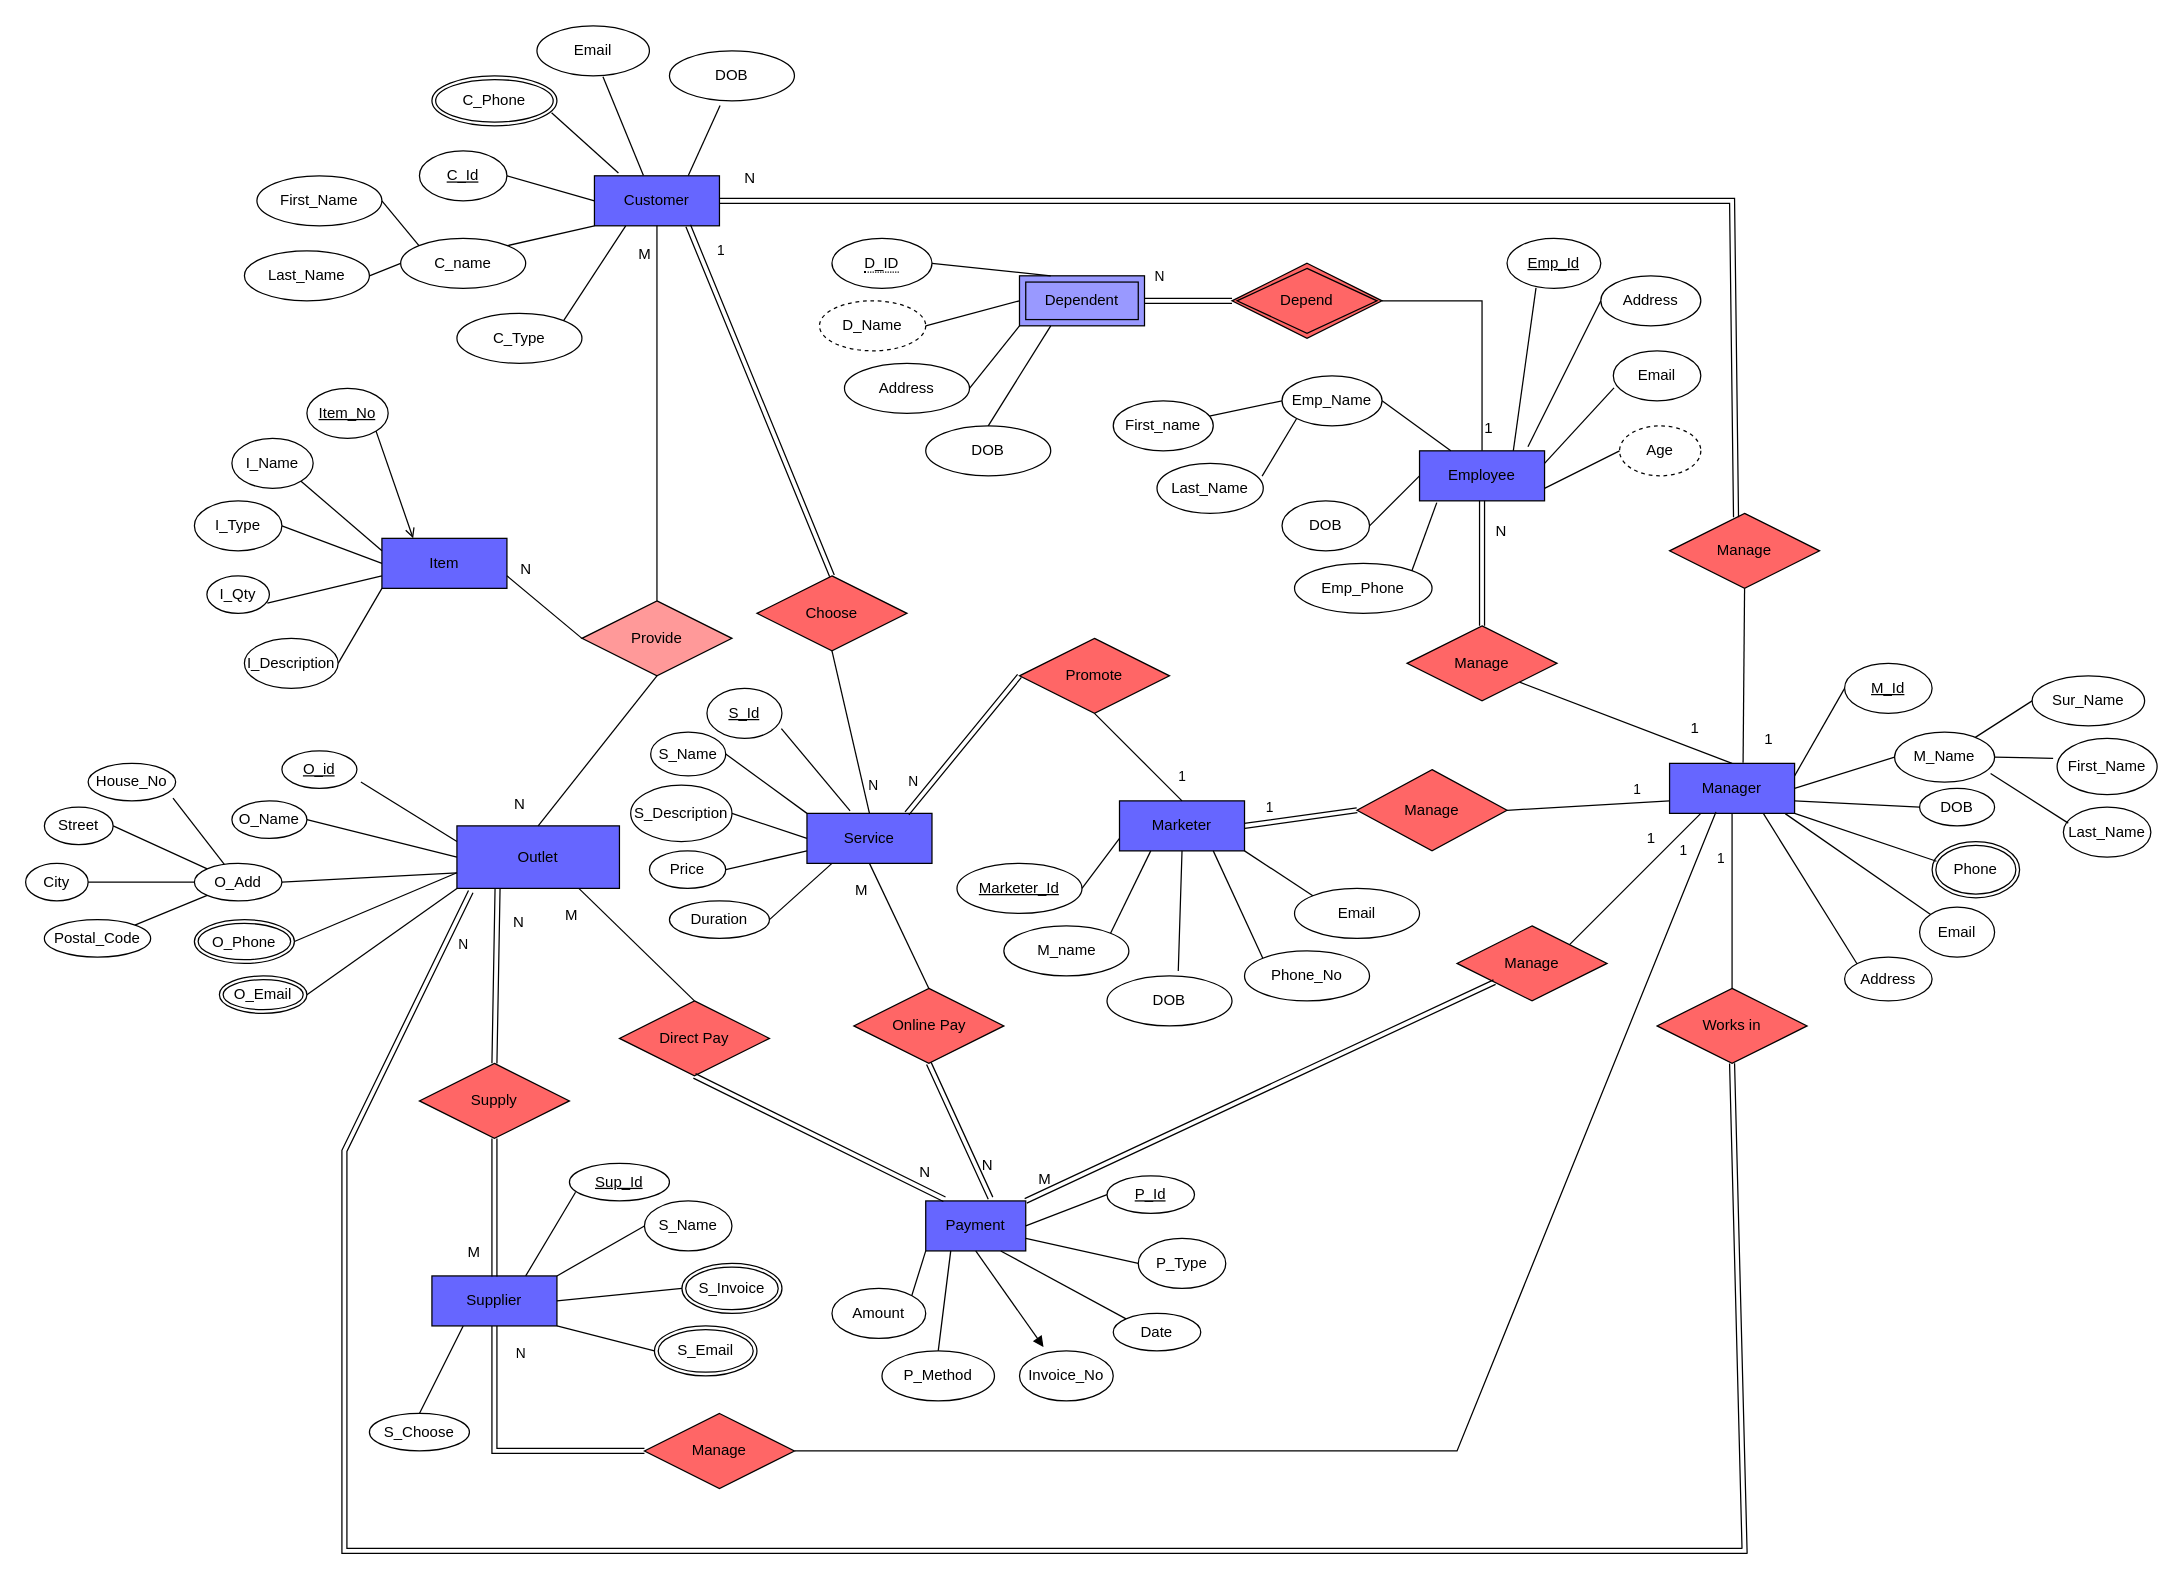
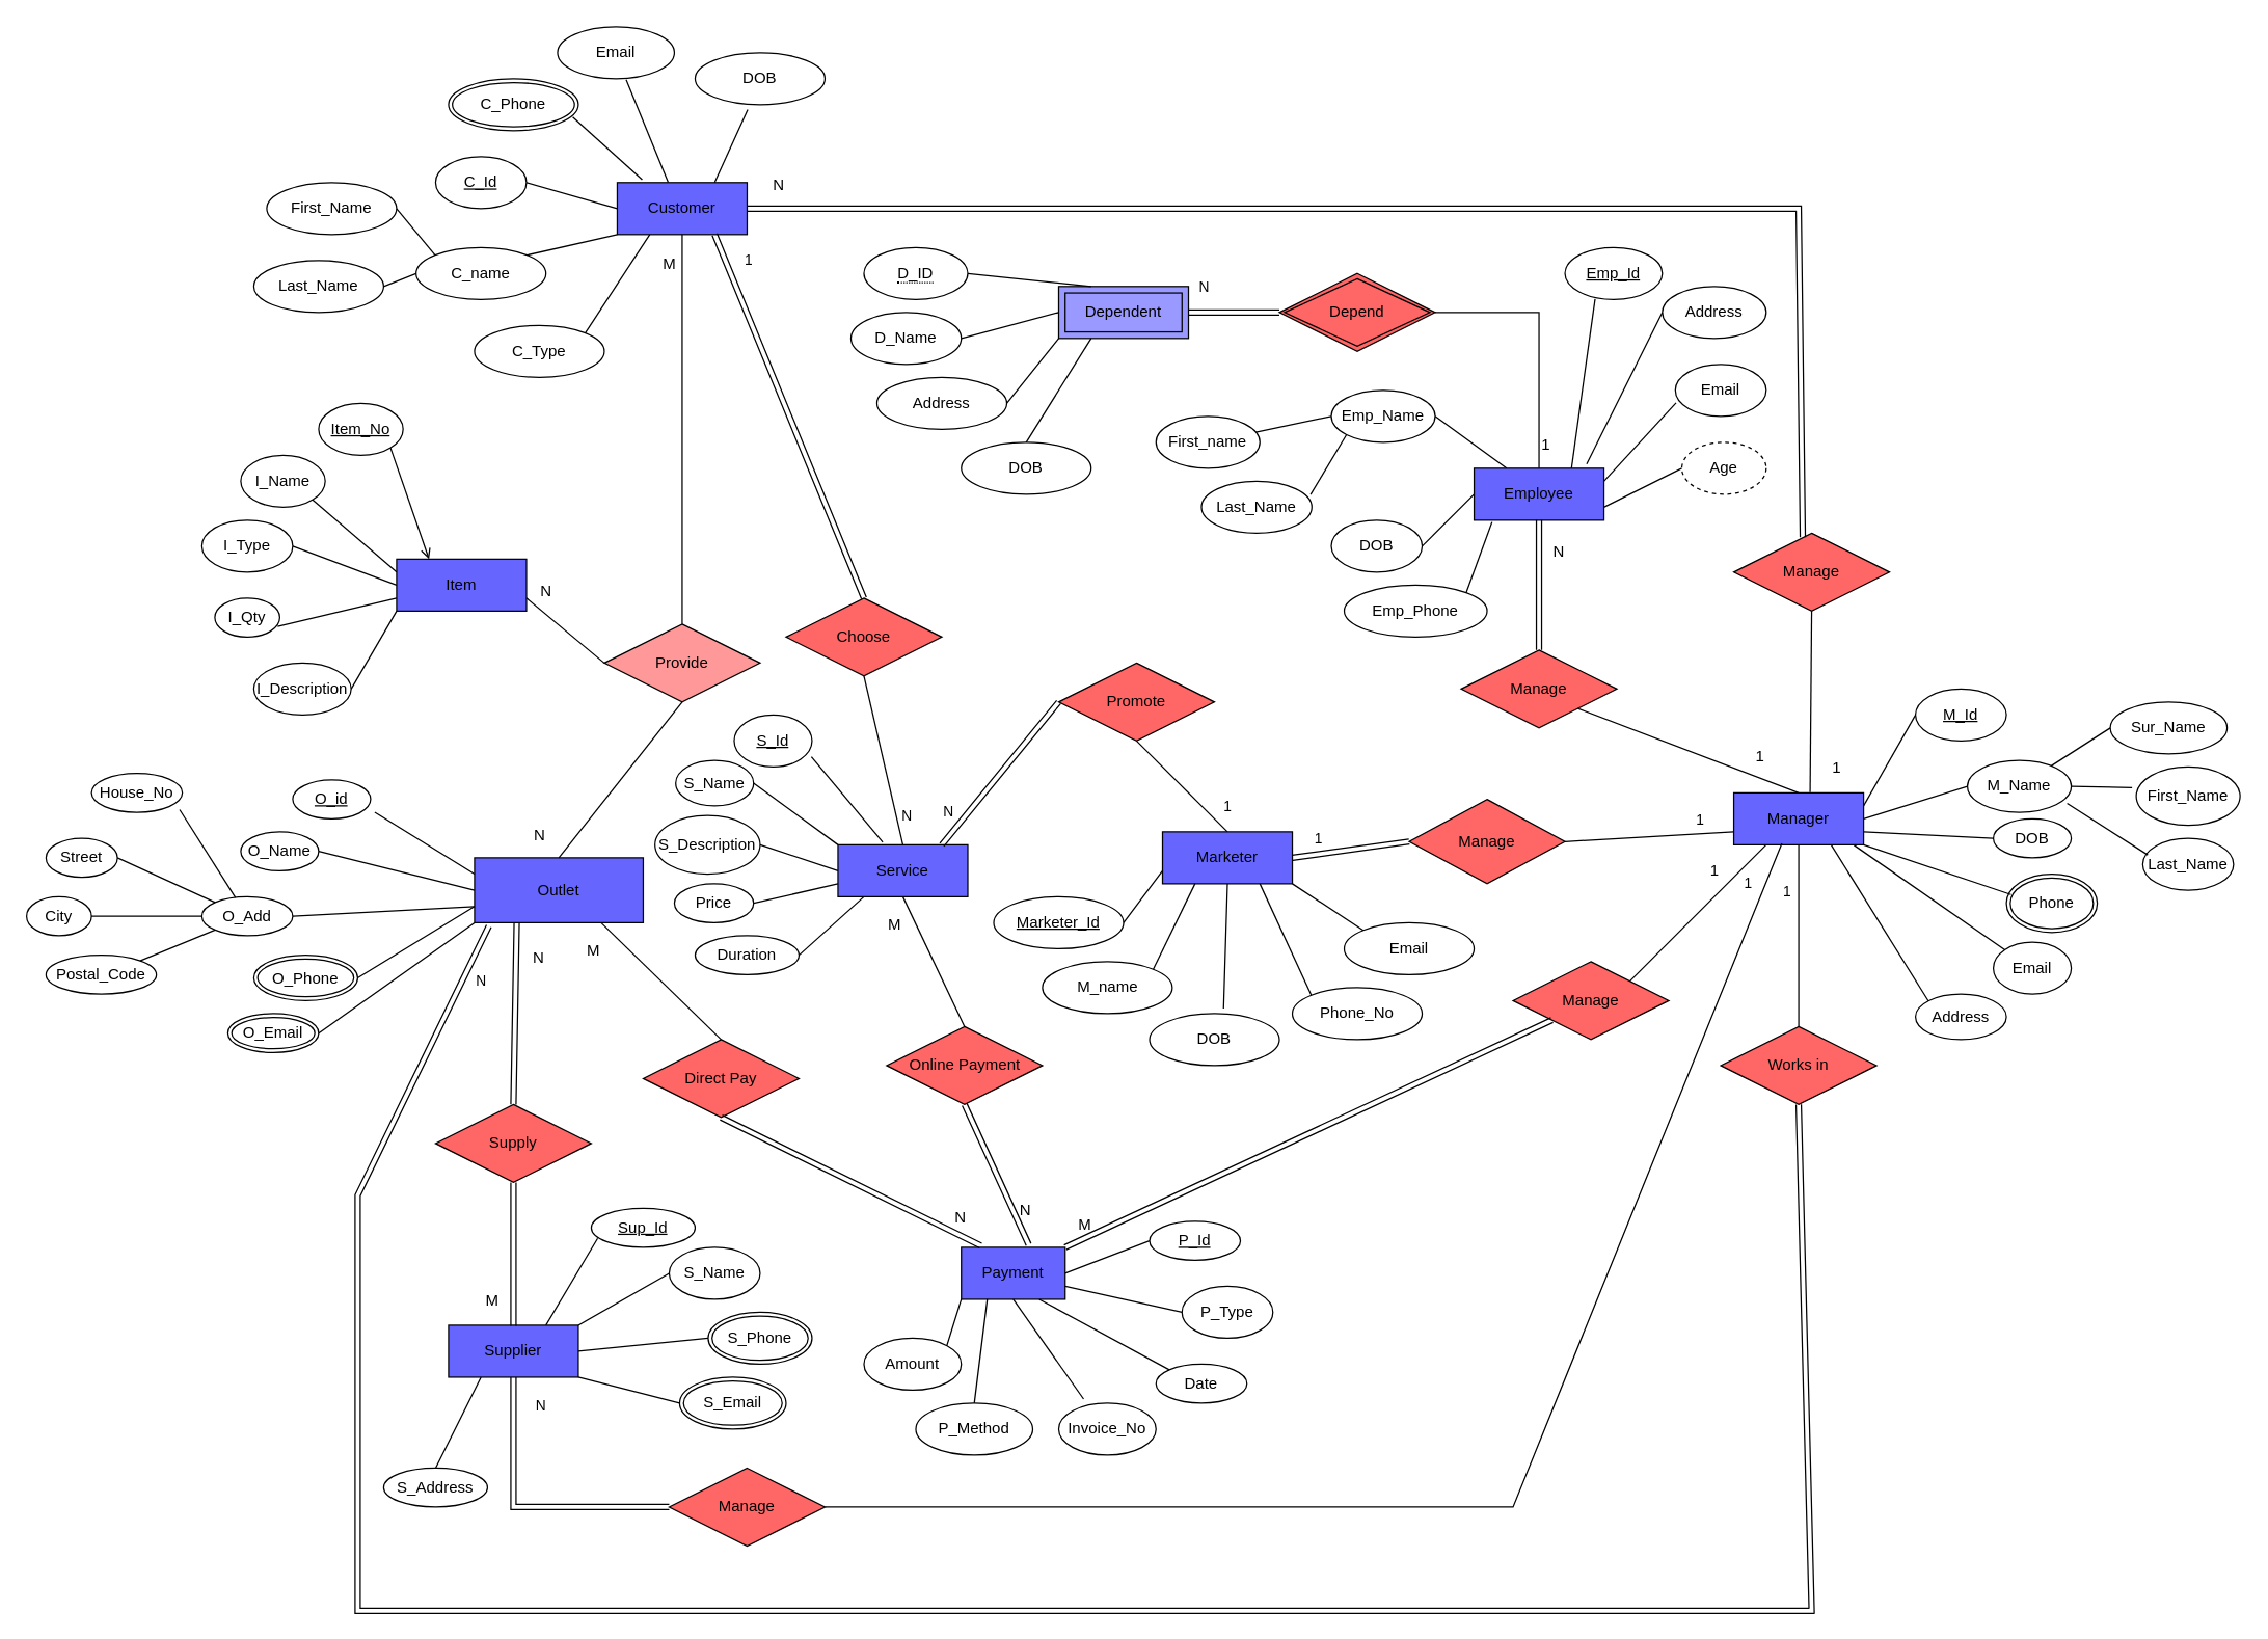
- <mxCell id="197" value="D_Name" style="ellipse;whiteSpace=wrap;html=1;align=center;dashed=1;" parent="1" vertex="1"><mxGeometry x="655" y="240" width="85" height="40" as="geometry" /></mxCell>
+ <mxCell id="197" value="D_Name" style="ellipse;whiteSpace=wrap;html=1;align=center;" parent="1" vertex="1"><mxGeometry x="655" y="240" width="85" height="40" as="geometry" /></mxCell>
- <mxCell id="78" value="House_No" style="ellipse;whiteSpace=wrap;html=1;align=center;" parent="1" vertex="1"><mxGeometry x="70" y="610" width="70" height="30" as="geometry" /></mxCell>
+ <mxCell id="78" value="House_No" style="ellipse;whiteSpace=wrap;html=1;align=center;" parent="1" vertex="1"><mxGeometry x="70" y="595" width="70" height="30" as="geometry" /></mxCell>
- <mxCell id="89" value="O_Phone" style="ellipse;shape=doubleEllipse;margin=3;whiteSpace=wrap;html=1;align=center;" parent="1" vertex="1"><mxGeometry x="155" y="735" width="80" height="35" as="geometry" /></mxCell>
+ <mxCell id="89" value="O_Phone" style="ellipse;shape=doubleEllipse;margin=3;whiteSpace=wrap;html=1;align=center;" parent="1" vertex="1"><mxGeometry x="195" y="735" width="80" height="35" as="geometry" /></mxCell>
- <mxCell id="15" value="Online Pay" style="shape=rhombus;perimeter=rhombusPerimeter;whiteSpace=wrap;html=1;align=center;fillColor=#FF6666;" parent="1" vertex="1"><mxGeometry x="682.5" y="790" width="120" height="60" as="geometry" /></mxCell>
+ <mxCell id="15" value="Online Payment" style="shape=rhombus;perimeter=rhombusPerimeter;whiteSpace=wrap;html=1;align=center;fillColor=#FF6666;" parent="1" vertex="1"><mxGeometry x="682.5" y="790" width="120" height="60" as="geometry" /></mxCell>
- <mxCell id="95" value="S_Invoice" style="ellipse;shape=doubleEllipse;margin=3;whiteSpace=wrap;html=1;align=center;" parent="1" vertex="1"><mxGeometry x="545" y="1010" width="80" height="40" as="geometry" /></mxCell>
+ <mxCell id="95" value="S_Phone" style="ellipse;shape=doubleEllipse;margin=3;whiteSpace=wrap;html=1;align=center;" parent="1" vertex="1"><mxGeometry x="545" y="1010" width="80" height="40" as="geometry" /></mxCell>
- <mxCell id="111" value="" style="endArrow=block;html=1;rounded=0;exitX=0.5;exitY=1;exitDx=0;exitDy=0;entryX=0.256;entryY=-0.079;entryDx=0;entryDy=0;entryPerimeter=0;" parent="1" source="14" target="108" edge="1"><mxGeometry relative="1" as="geometry"><mxPoint x="805" y="1050" as="sourcePoint" /><mxPoint x="965" y="1050" as="targetPoint" /></mxGeometry></mxCell>
+ <mxCell id="111" value="" style="endArrow=none;html=1;rounded=0;exitX=0.5;exitY=1;exitDx=0;exitDy=0;entryX=0.256;entryY=-0.079;entryDx=0;entryDy=0;entryPerimeter=0;" parent="1" source="14" target="108" edge="1"><mxGeometry relative="1" as="geometry"><mxPoint x="805" y="1050" as="sourcePoint" /><mxPoint x="965" y="1050" as="targetPoint" /></mxGeometry></mxCell>
- <mxCell id="101" value="S_Choose" style="ellipse;whiteSpace=wrap;html=1;align=center;" parent="1" vertex="1"><mxGeometry x="295" y="1130" width="80" height="30" as="geometry" /></mxCell>
+ <mxCell id="101" value="S_Address" style="ellipse;whiteSpace=wrap;html=1;align=center;" parent="1" vertex="1"><mxGeometry x="295" y="1130" width="80" height="30" as="geometry" /></mxCell>
